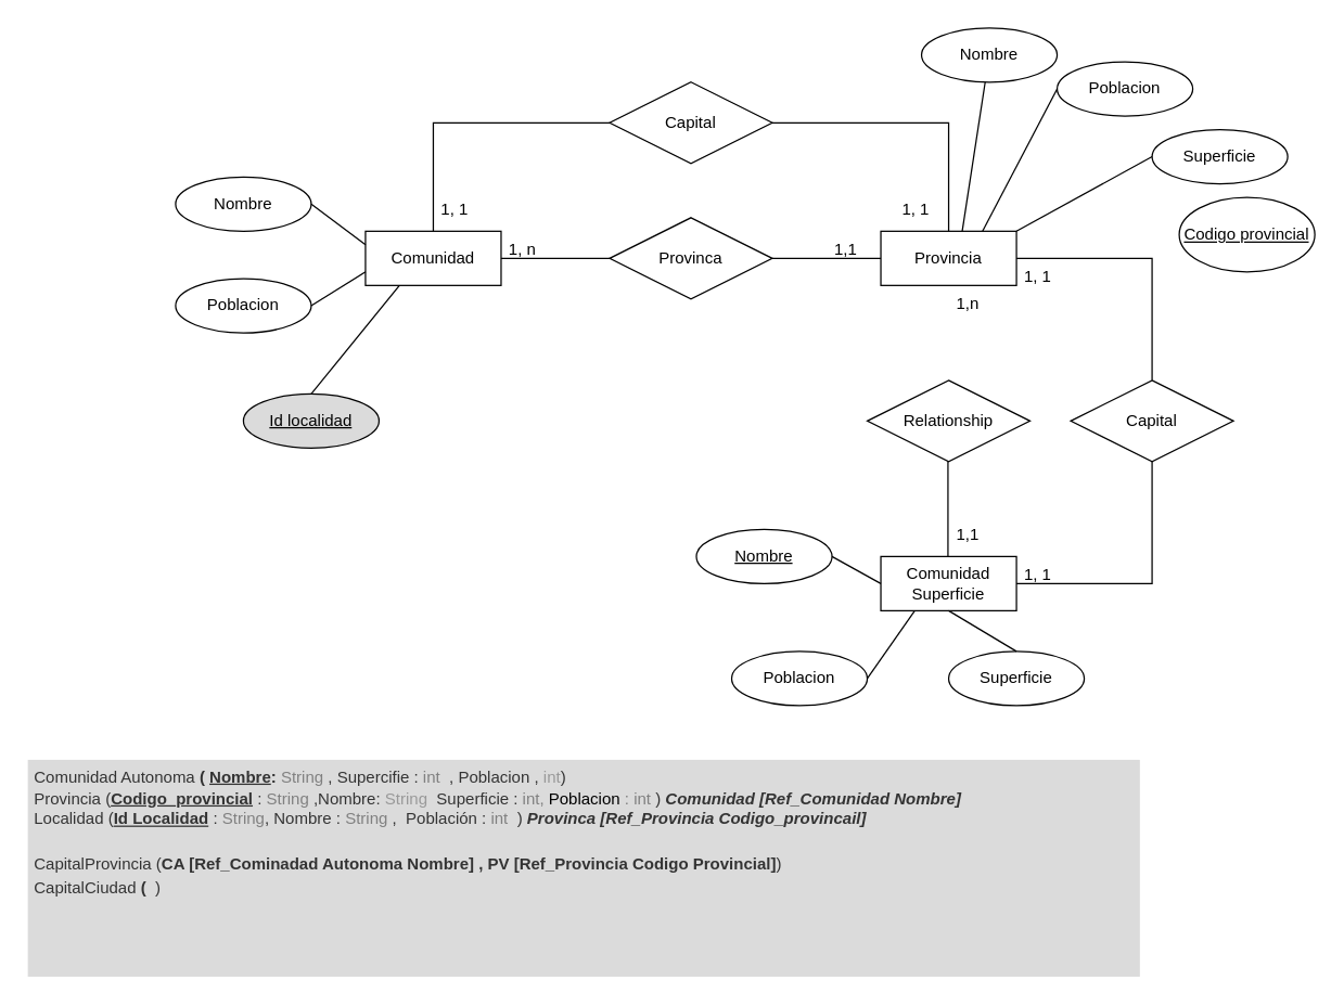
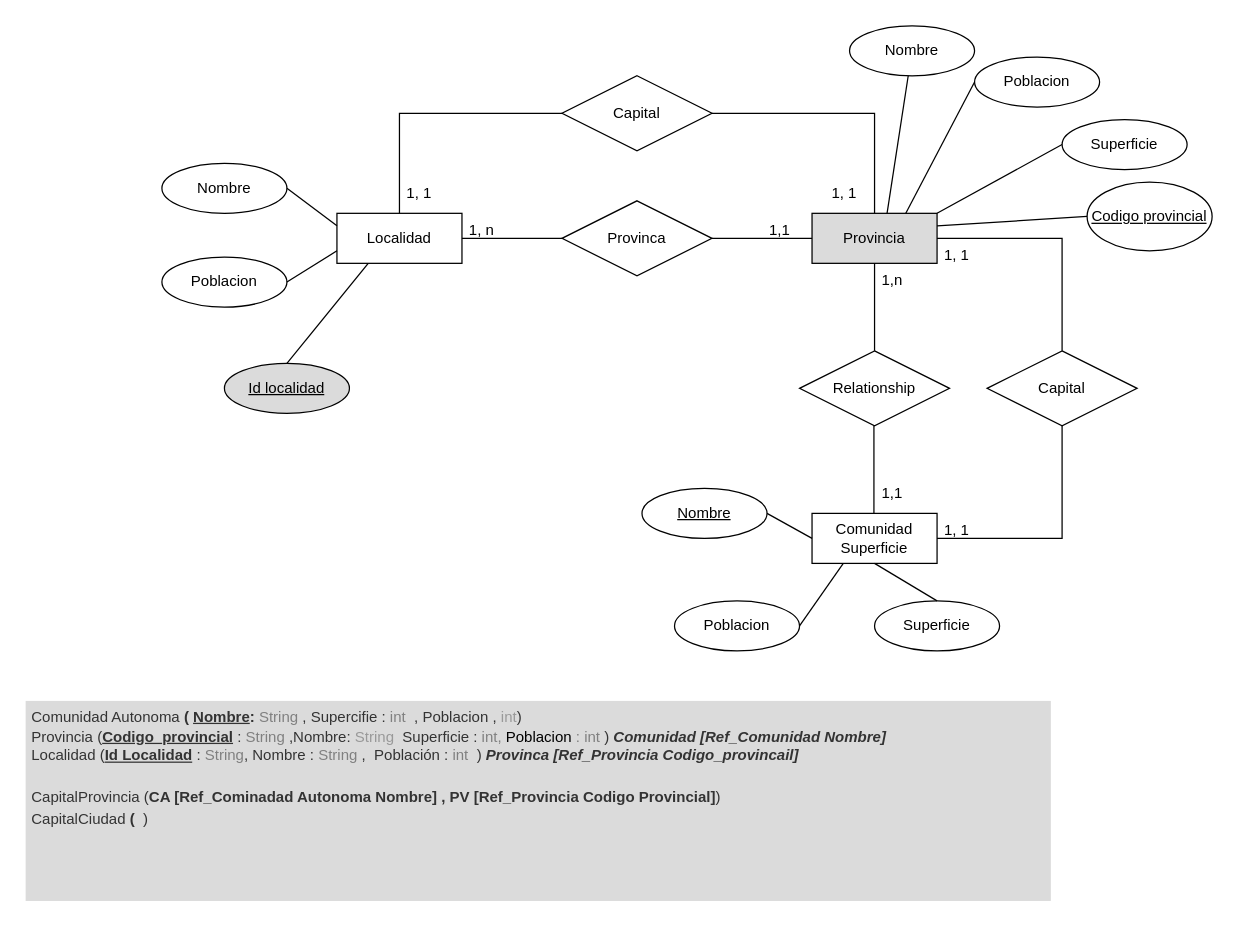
+ <mxCell id="44" value="" style="endArrow=none;html=1;rounded=0;exitX=1;exitY=0.25;exitDx=0;exitDy=0;entryX=0;entryY=0.5;entryDx=0;entryDy=0;" parent="1" source="5" target="12" edge="1"><mxGeometry relative="1" as="geometry"><mxPoint x="559" y="330" as="sourcePoint" /><mxPoint x="719" y="330" as="targetPoint" /></mxGeometry></mxCell>
- <mxCell id="2" value="Comunidad" style="whiteSpace=wrap;html=1;align=center;" parent="1" vertex="1"><mxGeometry x="269" y="170" width="100" height="40" as="geometry" /></mxCell>
+ <mxCell id="2" value="Localidad" style="whiteSpace=wrap;html=1;align=center;" parent="1" vertex="1"><mxGeometry x="269" y="170" width="100" height="40" as="geometry" /></mxCell>
- <mxCell id="5" value="Provincia" style="whiteSpace=wrap;html=1;align=center;" parent="1" vertex="1"><mxGeometry x="649" y="170" width="100" height="40" as="geometry" /></mxCell>
+ <mxCell id="5" value="Provincia" style="whiteSpace=wrap;html=1;align=center;fillColor=#dbdbdb;" parent="1" vertex="1"><mxGeometry x="649" y="170" width="100" height="40" as="geometry" /></mxCell>
+ <mxCell id="19" value="" style="endArrow=none;html=1;rounded=0;entryX=0.5;entryY=1;entryDx=0;entryDy=0;exitX=0.5;exitY=0;exitDx=0;exitDy=0;" parent="1" source="18" target="5" edge="1"><mxGeometry relative="1" as="geometry"><mxPoint x="529" y="430" as="sourcePoint" /><mxPoint x="689" y="430" as="targetPoint" /></mxGeometry></mxCell>
